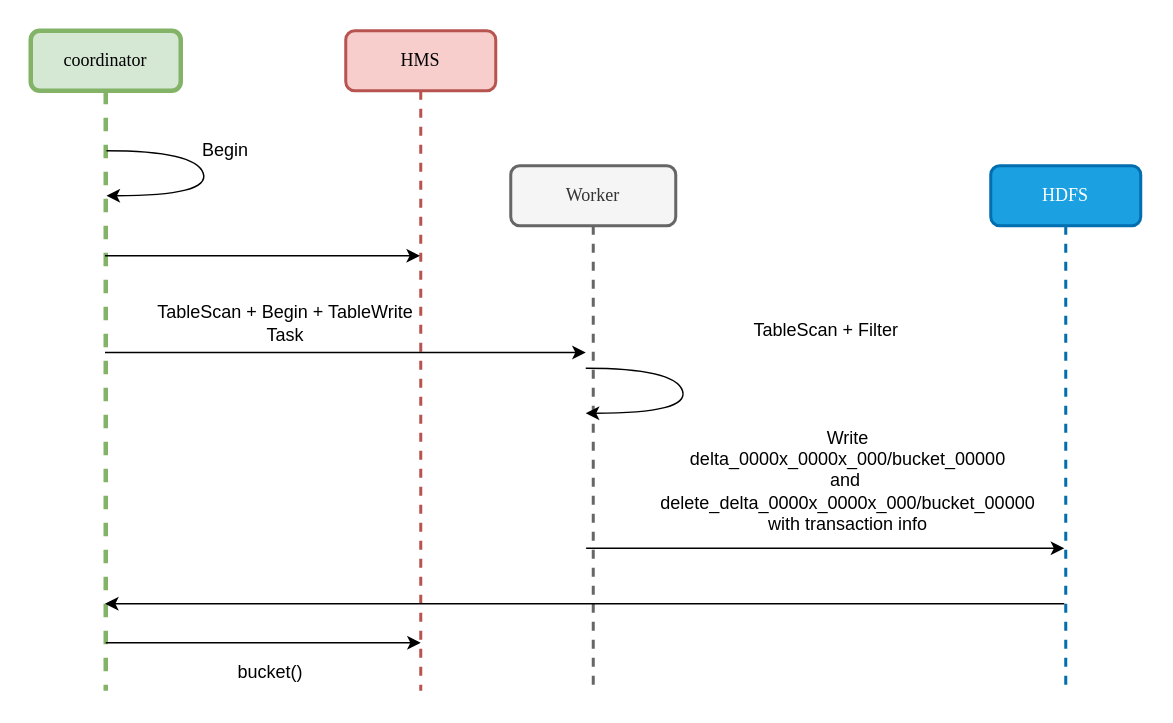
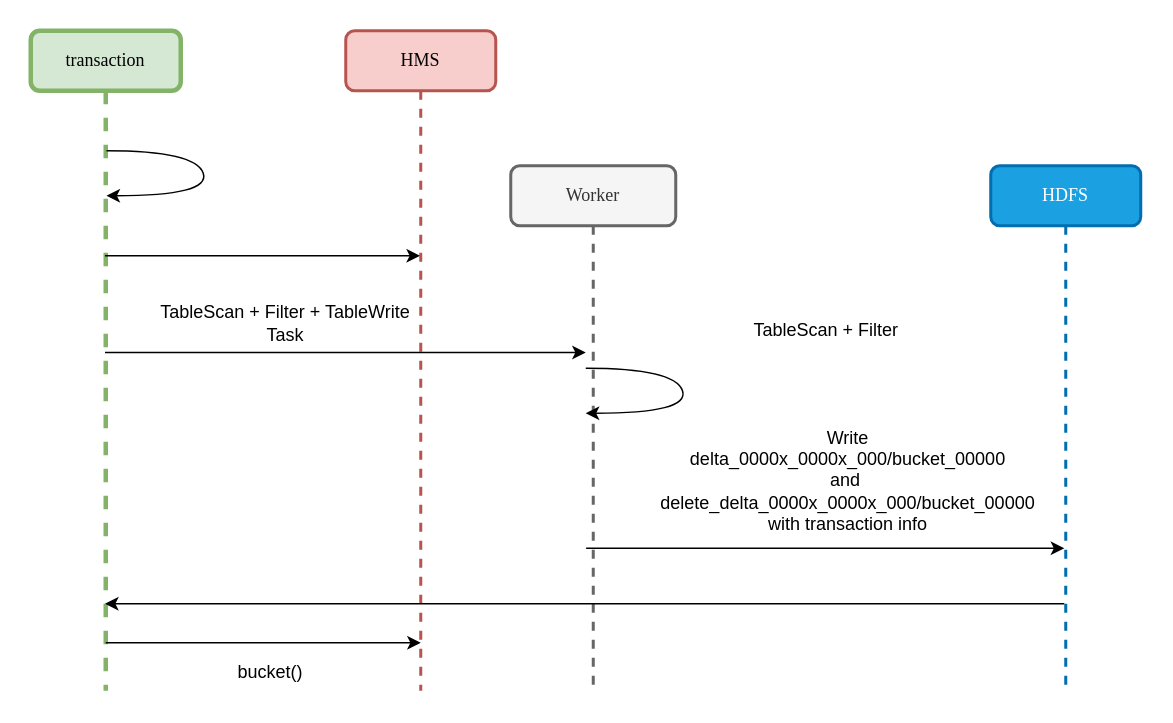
- <mxCell id="5" value="coordinator" style="shape=umlLifeline;perimeter=lifelinePerimeter;whiteSpace=wrap;html=1;container=1;collapsible=0;recursiveResize=0;outlineConnect=0;rounded=1;shadow=0;comic=0;labelBackgroundColor=none;strokeWidth=3;fontFamily=Verdana;fontSize=12;align=center;fillColor=#d5e8d4;strokeColor=#82b366;glass=0;" parent="1" vertex="1"><mxGeometry x="20" y="20" width="100" height="440" as="geometry" /></mxCell>
+ <mxCell id="5" value="transaction" style="shape=umlLifeline;perimeter=lifelinePerimeter;whiteSpace=wrap;html=1;container=1;collapsible=0;recursiveResize=0;outlineConnect=0;rounded=1;shadow=0;comic=0;labelBackgroundColor=none;strokeWidth=3;fontFamily=Verdana;fontSize=12;align=center;fillColor=#d5e8d4;strokeColor=#82b366;glass=0;" parent="1" vertex="1"><mxGeometry x="20" y="20" width="100" height="440" as="geometry" /></mxCell>
- <mxCell id="7" value="Begin" style="text;html=1;strokeColor=none;fillColor=none;align=center;verticalAlign=middle;whiteSpace=wrap;rounded=0;" parent="1" vertex="1"><mxGeometry x="130" y="90" width="40" height="20" as="geometry" /></mxCell>
- <mxCell id="9" value="TableScan + Begin + TableWrite&lt;br&gt;Task&lt;br&gt;" style="text;html=1;strokeColor=none;fillColor=none;align=center;verticalAlign=middle;whiteSpace=wrap;rounded=0;" parent="1" vertex="1"><mxGeometry x="100" y="205" width="180" height="20" as="geometry" /></mxCell>
+ <mxCell id="9" value="TableScan + Filter + TableWrite&lt;br&gt;Task&lt;br&gt;" style="text;html=1;strokeColor=none;fillColor=none;align=center;verticalAlign=middle;whiteSpace=wrap;rounded=0;" parent="1" vertex="1"><mxGeometry x="100" y="205" width="180" height="20" as="geometry" /></mxCell>
